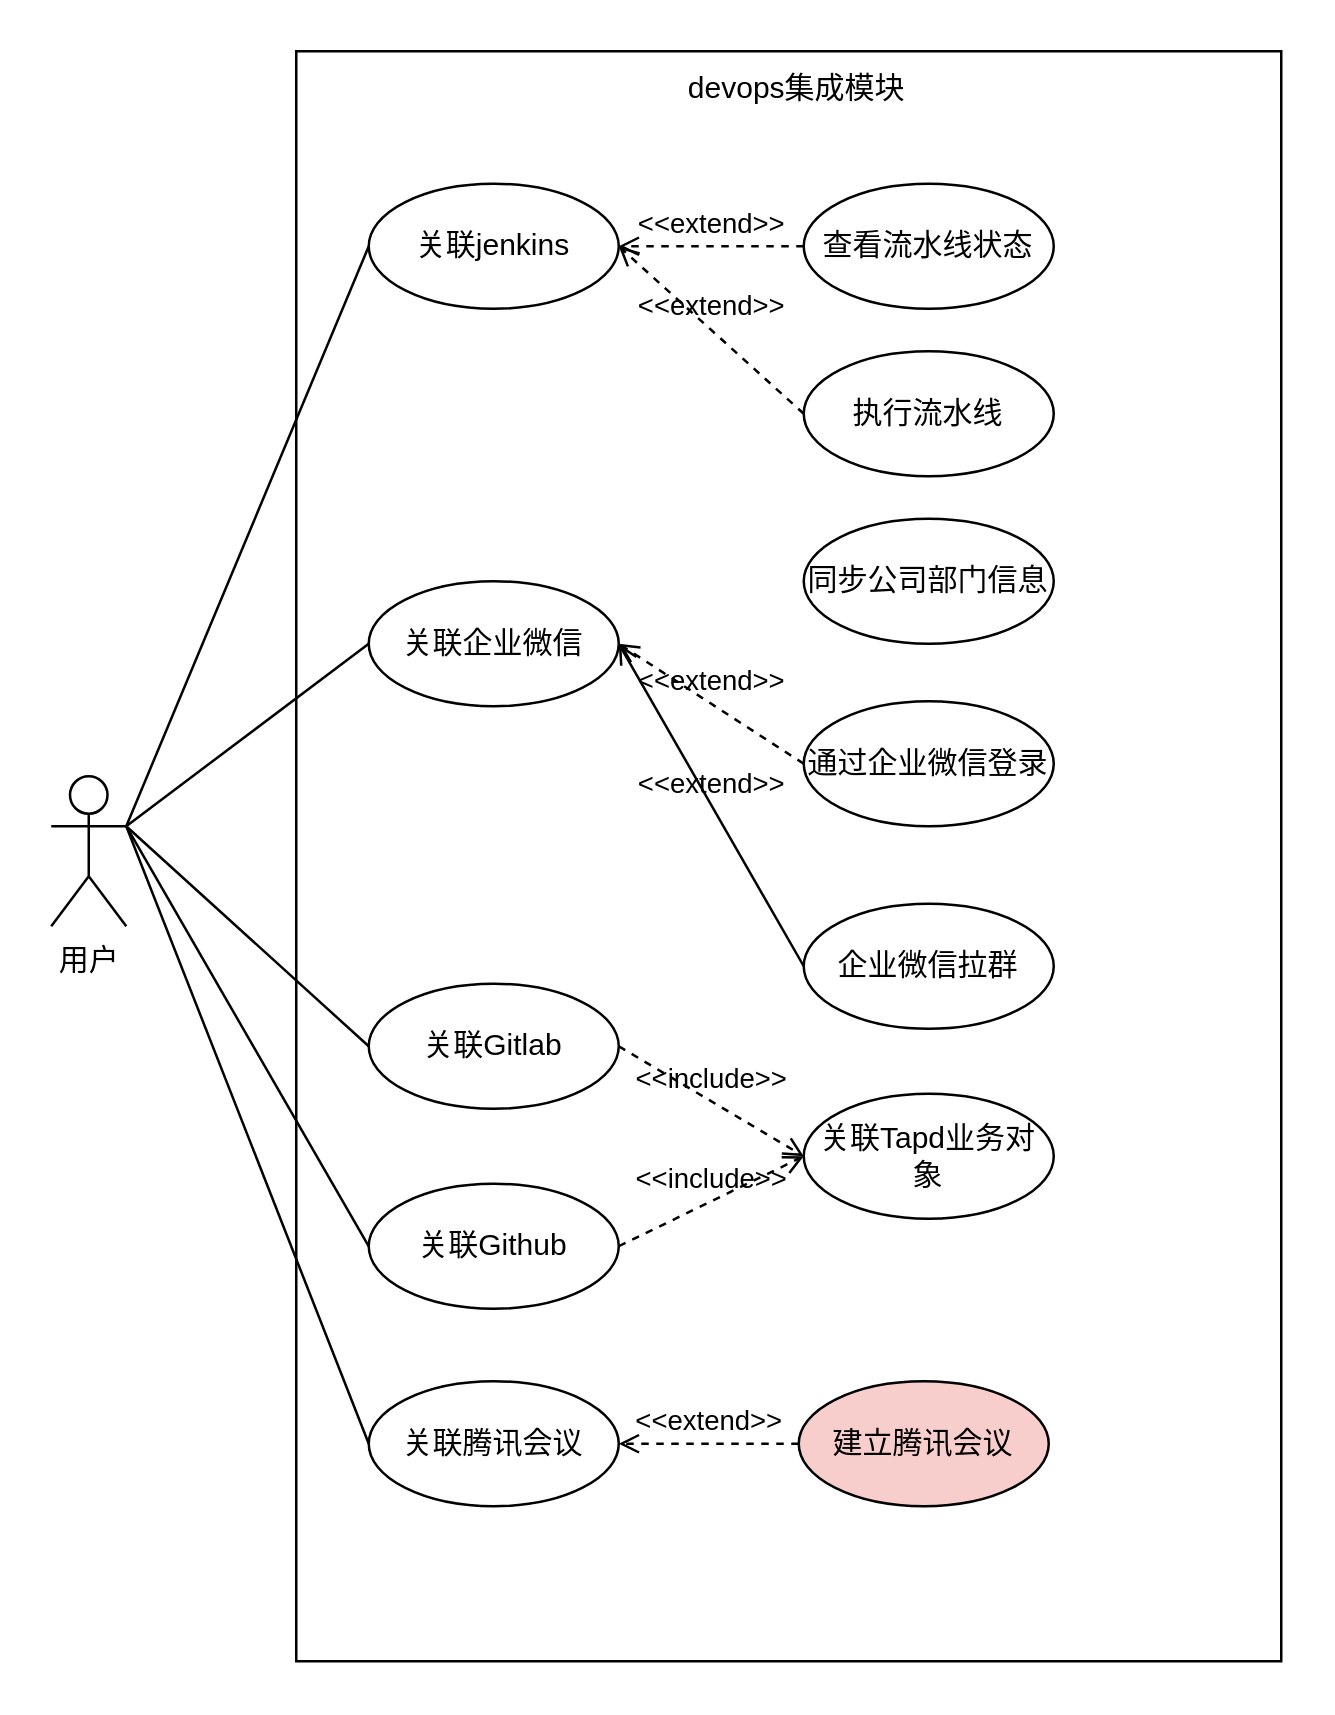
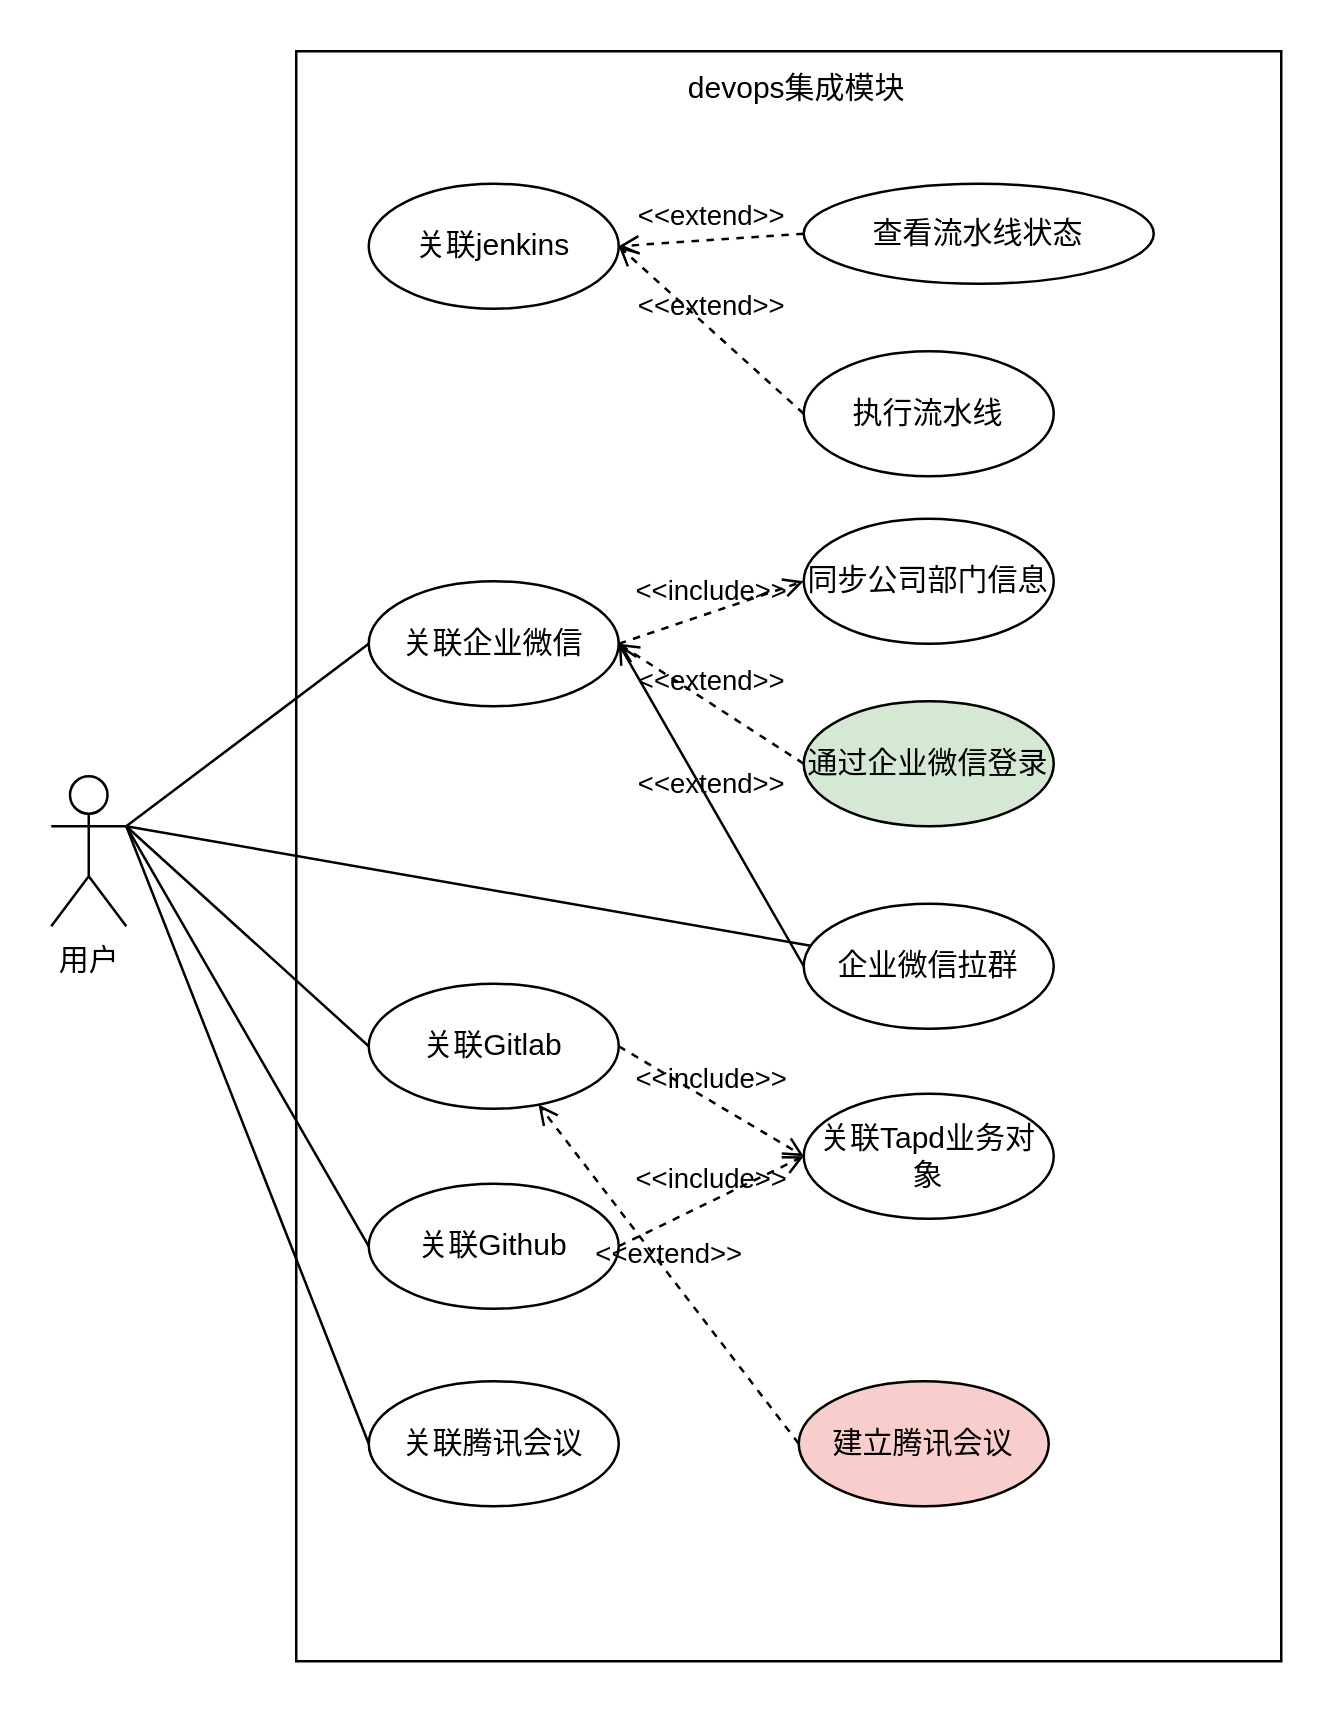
- <mxCell id="9" value="查看流水线状态" style="ellipse;whiteSpace=wrap;html=1;" vertex="1" parent="1"><mxGeometry x="321" y="73" width="100" height="50" as="geometry" /></mxCell>
+ <mxCell id="9" value="查看流水线状态" style="ellipse;whiteSpace=wrap;html=1;" vertex="1" parent="1"><mxGeometry x="321" y="73" width="140" height="40" as="geometry" /></mxCell>
- <mxCell id="29" value="" style="endArrow=none;html=1;rounded=0;entryX=0;entryY=0.5;entryDx=0;entryDy=0;exitX=1;exitY=0.333;exitDx=0;exitDy=0;exitPerimeter=0;" edge="1" parent="1" source="2" target="11"><mxGeometry width="50" height="50" relative="1" as="geometry"><mxPoint x="51" y="330" as="sourcePoint" /><mxPoint x="157" y="428" as="targetPoint" /></mxGeometry></mxCell>
+ <mxCell id="29" value="" style="endArrow=none;html=1;rounded=0;exitX=1;exitY=0.333;exitDx=0;exitDy=0;exitPerimeter=0;" edge="1" parent="1" source="2" target="16"><mxGeometry width="50" height="50" relative="1" as="geometry"><mxPoint x="51" y="330" as="sourcePoint" /><mxPoint x="157" y="428" as="targetPoint" /></mxGeometry></mxCell>
+ <mxCell id="19" value="&amp;lt;&amp;lt;include&amp;gt;&amp;gt;" style="html=1;verticalAlign=bottom;labelBackgroundColor=none;endArrow=open;endFill=0;dashed=1;rounded=0;exitX=1;exitY=0.5;exitDx=0;exitDy=0;entryX=0;entryY=0.5;entryDx=0;entryDy=0;" edge="1" parent="1" source="6" target="5"><mxGeometry width="160" relative="1" as="geometry"><mxPoint x="218" y="321" as="sourcePoint" /><mxPoint x="378" y="321" as="targetPoint" /></mxGeometry></mxCell>
- <mxCell id="15" value="通过企业微信登录" style="ellipse;whiteSpace=wrap;html=1;" vertex="1" parent="1"><mxGeometry x="321" y="280" width="100" height="50" as="geometry" /></mxCell>
+ <mxCell id="15" value="通过企业微信登录" style="ellipse;whiteSpace=wrap;html=1;fillColor=#d5e8d4;" vertex="1" parent="1"><mxGeometry x="321" y="280" width="100" height="50" as="geometry" /></mxCell>
- <mxCell id="26" value="&amp;lt;&amp;lt;extend&amp;gt;&amp;gt;" style="html=1;verticalAlign=bottom;labelBackgroundColor=none;endArrow=open;endFill=0;dashed=1;rounded=0;entryX=1;entryY=0.5;entryDx=0;entryDy=0;exitX=0;exitY=0.5;exitDx=0;exitDy=0;" edge="1" parent="1" source="18" target="7"><mxGeometry width="160" relative="1" as="geometry"><mxPoint x="331" y="396" as="sourcePoint" /><mxPoint x="257" y="267" as="targetPoint" /></mxGeometry></mxCell>
+ <mxCell id="26" value="&amp;lt;&amp;lt;extend&amp;gt;&amp;gt;" style="html=1;verticalAlign=bottom;labelBackgroundColor=none;endArrow=open;endFill=0;dashed=1;rounded=0;exitX=0;exitY=0.5;exitDx=0;exitDy=0;" edge="1" parent="1" source="18" target="13"><mxGeometry width="160" relative="1" as="geometry"><mxPoint x="331" y="396" as="sourcePoint" /><mxPoint x="257" y="267" as="targetPoint" /></mxGeometry></mxCell>
